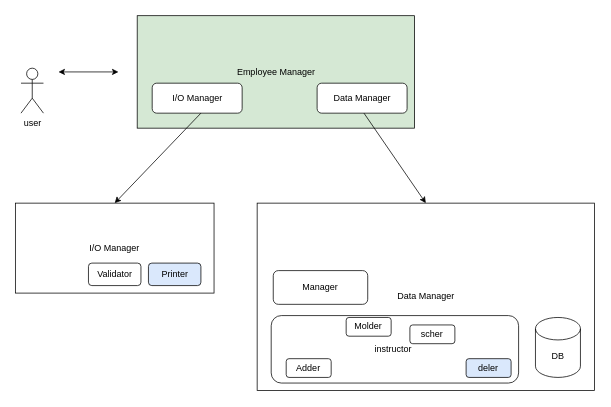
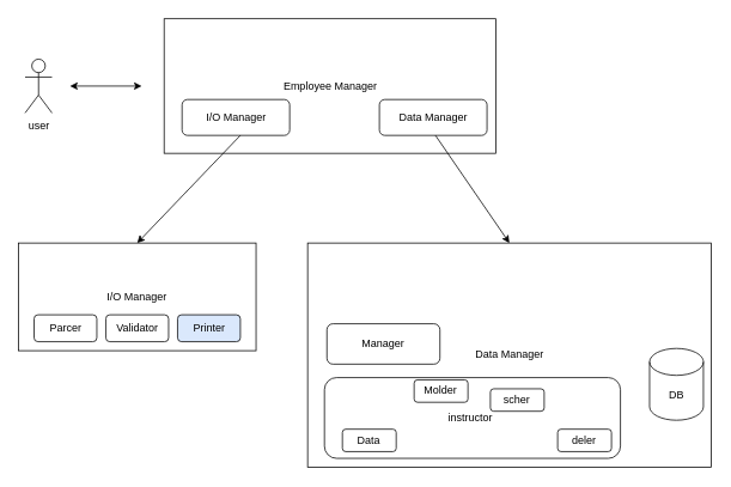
- <mxCell id="4" value="&lt;span&gt;Employee Manager&lt;/span&gt;" style="rounded=0;whiteSpace=wrap;html=1;fillColor=#d5e8d4;" vertex="1" parent="1"><mxGeometry x="182.5" y="20" width="370" height="150" as="geometry" /></mxCell>
+ <mxCell id="4" value="&lt;span&gt;Employee Manager&lt;/span&gt;" style="rounded=0;whiteSpace=wrap;html=1;" vertex="1" parent="1"><mxGeometry x="182.5" y="20" width="370" height="150" as="geometry" /></mxCell>
- <mxCell id="6" value="user" style="shape=umlActor;verticalLabelPosition=bottom;verticalAlign=top;html=1;outlineConnect=0;" parent="1" vertex="1"><mxGeometry x="27.5" y="90" width="30" height="60" as="geometry" /></mxCell>
+ <mxCell id="6" value="user" style="shape=umlActor;verticalLabelPosition=bottom;verticalAlign=top;html=1;outlineConnect=0;" parent="1" vertex="1"><mxGeometry x="27.5" y="65" width="30" height="60" as="geometry" /></mxCell>
+ <mxCell id="7" value="Parcer" style="rounded=1;whiteSpace=wrap;html=1;" parent="1" vertex="1"><mxGeometry x="37.5" y="350" width="70" height="30" as="geometry" /></mxCell>
- <mxCell id="17" value="DB" style="shape=cylinder3;whiteSpace=wrap;html=1;boundedLbl=1;backgroundOutline=1;size=15;" vertex="1" parent="1"><mxGeometry x="713.75" y="422.5" width="60" height="80" as="geometry" /></mxCell>
+ <mxCell id="17" value="DB" style="shape=cylinder3;whiteSpace=wrap;html=1;boundedLbl=1;backgroundOutline=1;size=15;" vertex="1" parent="1"><mxGeometry x="723.75" y="387.5" width="60" height="80" as="geometry" /></mxCell>
- <mxCell id="13" value="Adder" style="rounded=1;whiteSpace=wrap;html=1;" vertex="1" parent="1"><mxGeometry x="381.25" y="477.5" width="60" height="25" as="geometry" /></mxCell>
+ <mxCell id="13" value="Data" style="rounded=1;whiteSpace=wrap;html=1;" vertex="1" parent="1"><mxGeometry x="381.25" y="477.5" width="60" height="25" as="geometry" /></mxCell>
- <mxCell id="16" value="deler" style="rounded=1;whiteSpace=wrap;html=1;fillColor=#dae8fc;" vertex="1" parent="1"><mxGeometry x="621.25" y="477.5" width="60" height="25" as="geometry" /></mxCell>
+ <mxCell id="16" value="deler" style="rounded=1;whiteSpace=wrap;html=1;" vertex="1" parent="1"><mxGeometry x="621.25" y="477.5" width="60" height="25" as="geometry" /></mxCell>
